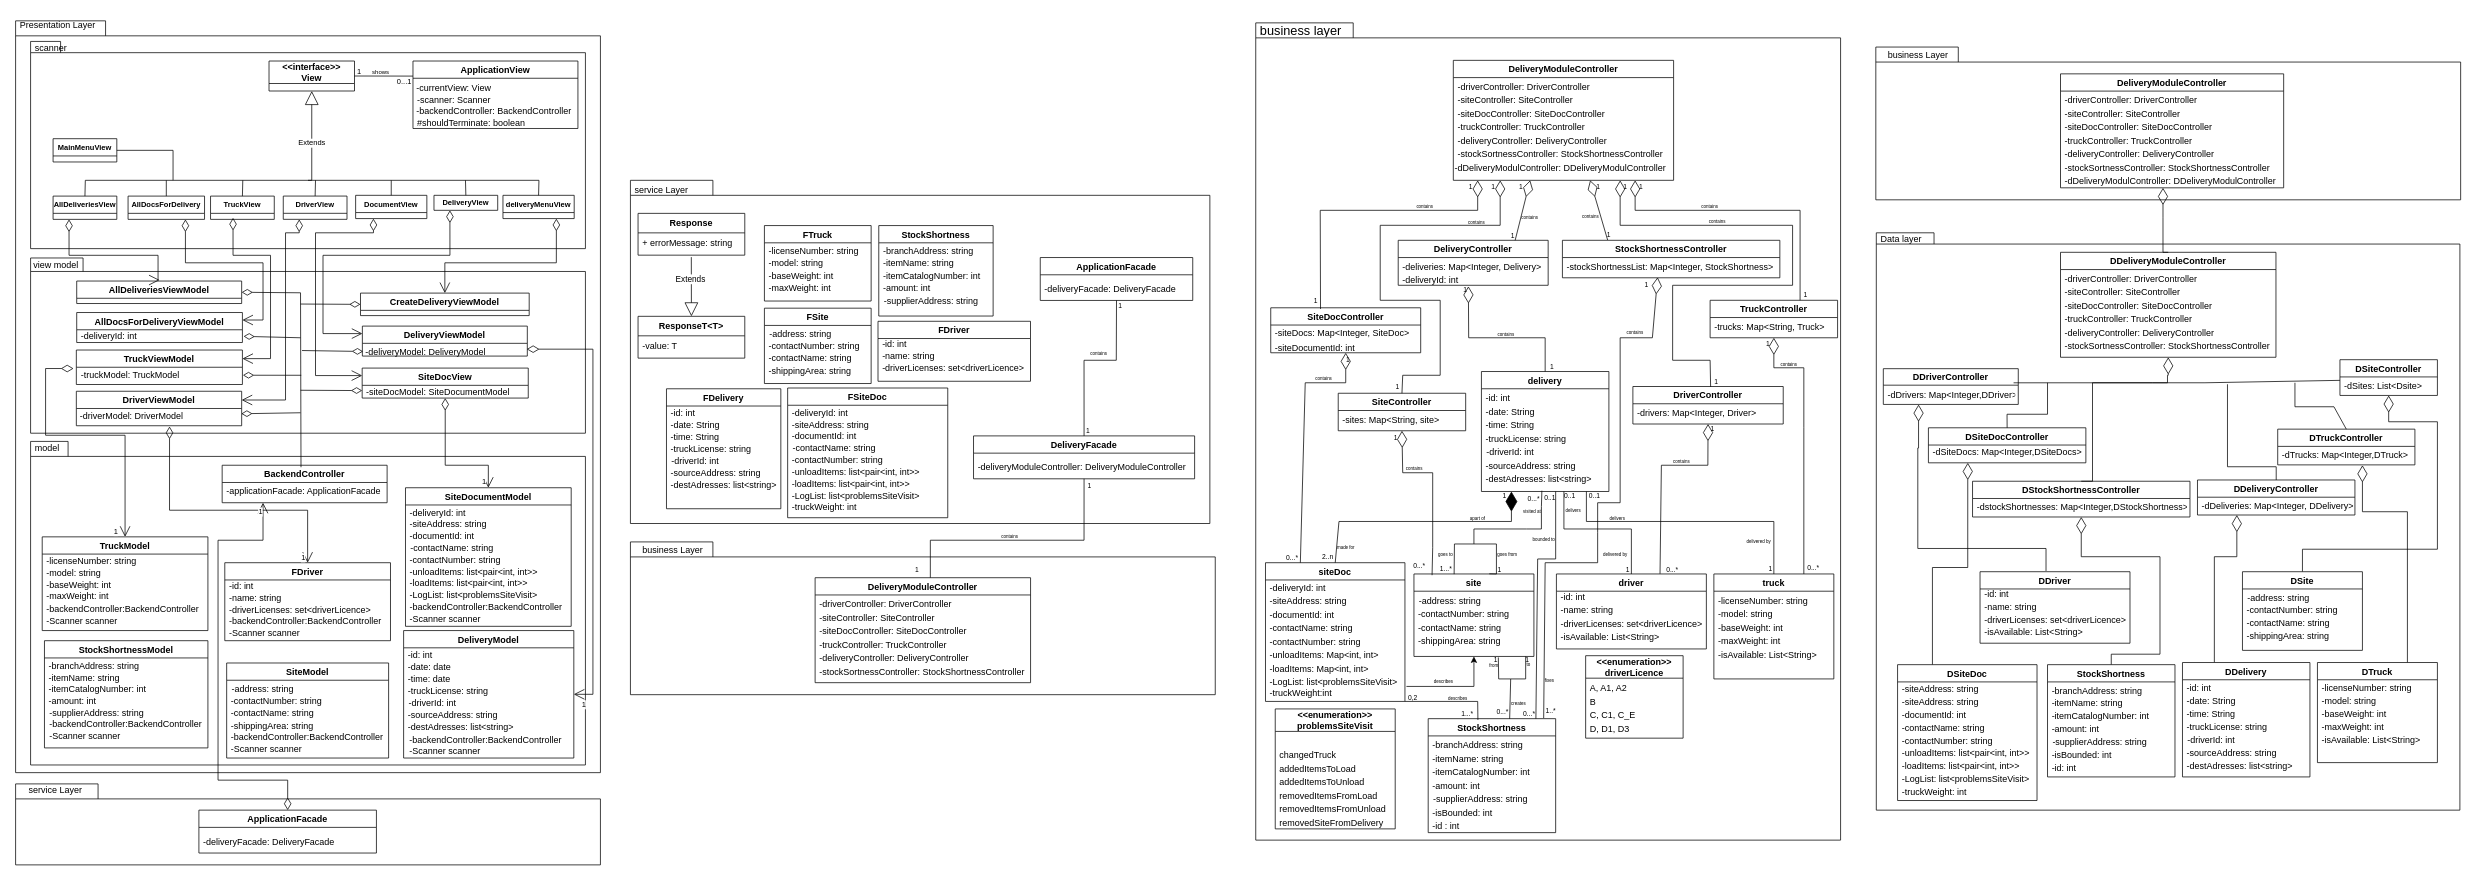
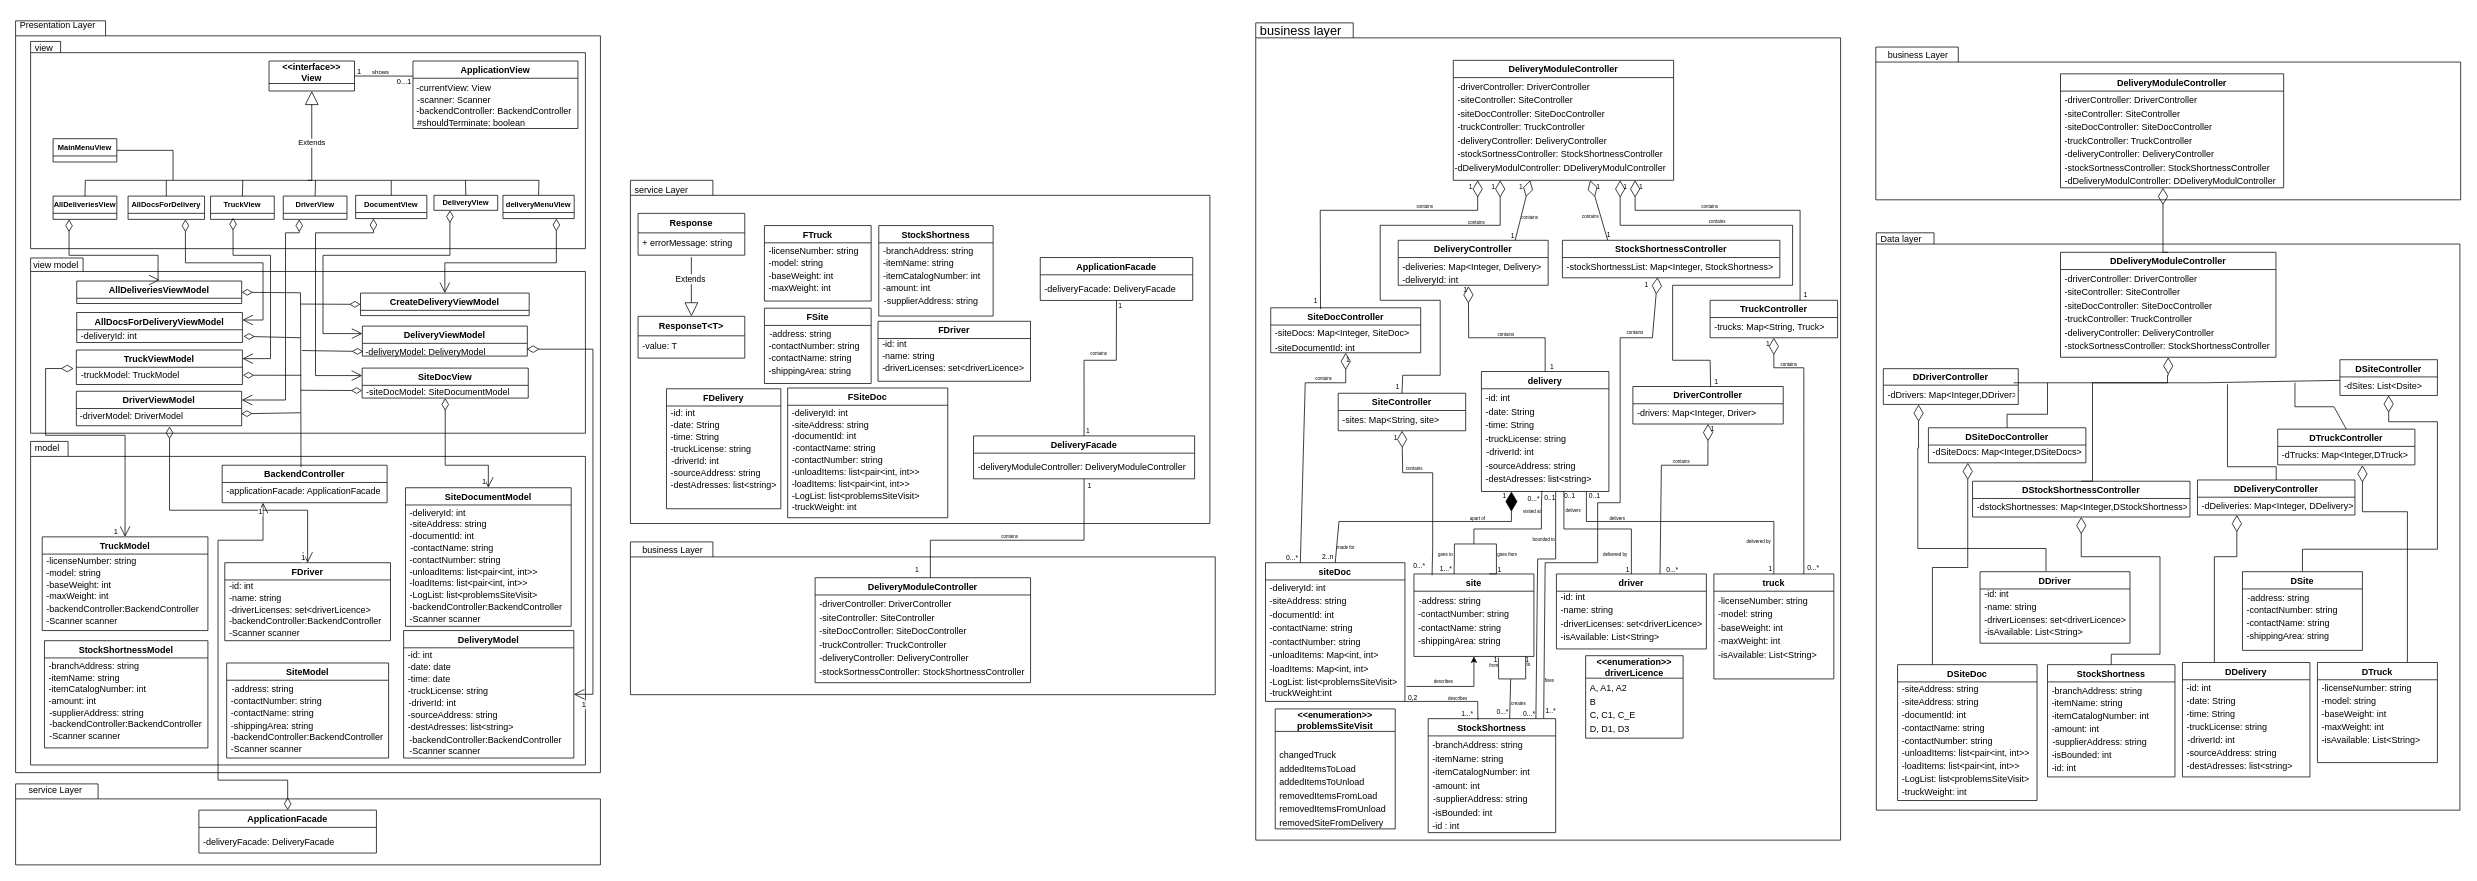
- <mxCell id="238" value="scanner" style="text;strokeColor=none;fillColor=none;align=left;verticalAlign=top;spacingLeft=4;spacingRight=4;overflow=hidden;rotatable=0;points=[[0,0.5],[1,0.5]];portConstraint=eastwest;" parent="236" vertex="1"><mxGeometry width="100.001" height="30.878" as="geometry" /></mxCell>
+ <mxCell id="238" value="view" style="text;strokeColor=none;fillColor=none;align=left;verticalAlign=top;spacingLeft=4;spacingRight=4;overflow=hidden;rotatable=0;points=[[0,0.5],[1,0.5]];portConstraint=eastwest;" parent="236" vertex="1"><mxGeometry width="100.001" height="30.878" as="geometry" /></mxCell>
